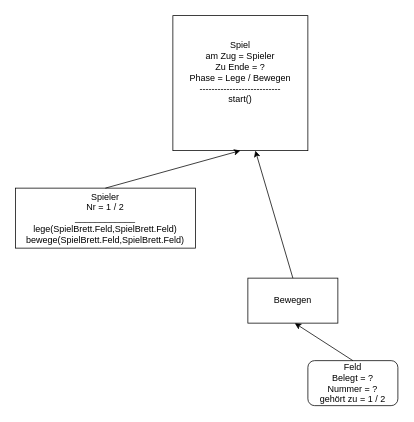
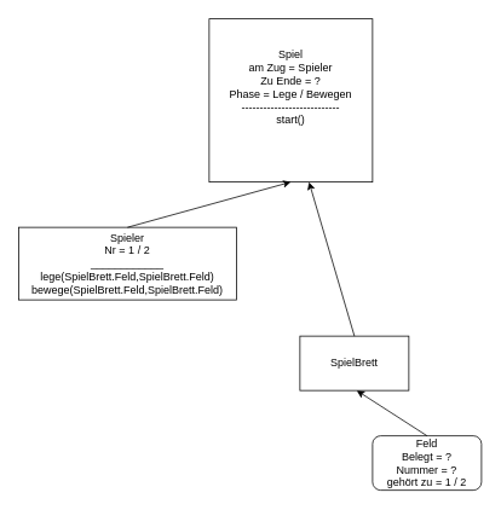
- <mxCell id="3" value="Bewegen" parent="1" vertex="1" style="rounded=0;whiteSpace=wrap;html=1;"><mxGeometry as="geometry" y="370" x="330" height="60" width="120" /></mxCell>
+ <mxCell id="3" value="SpielBrett" parent="1" vertex="1" style="rounded=0;whiteSpace=wrap;html=1;"><mxGeometry as="geometry" y="370" x="330" height="60" width="120" /></mxCell>
